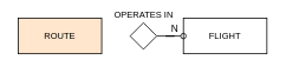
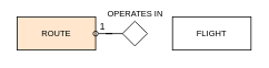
+ <mxCell id="4" style="edgeStyle=orthogonalEdgeStyle;rounded=0;orthogonalLoop=1;jettySize=auto;html=1;endArrow=oval;endFill=0;" parent="1" source="8" target="2" edge="1"><mxGeometry relative="1" as="geometry" /></mxCell>
+ <mxCell id="5" value="1" style="edgeLabel;html=1;align=center;verticalAlign=bottom;resizable=0;points=[];labelPosition=center;verticalLabelPosition=top;labelBackgroundColor=none;" parent="4" vertex="1" connectable="0"><mxGeometry x="-0.513" y="-1" relative="1" as="geometry"><mxPoint x="-13" y="1" as="offset" /></mxGeometry></mxCell>
- <mxCell id="6" style="edgeStyle=orthogonalEdgeStyle;rounded=0;orthogonalLoop=1;jettySize=auto;html=1;endArrow=oval;endFill=0;entryX=0;entryY=0.5;entryDx=0;entryDy=0;" parent="1" source="8" target="3" edge="1"><mxGeometry relative="1" as="geometry"><mxPoint x="373.86" y="280" as="targetPoint" /></mxGeometry></mxCell>
- <mxCell id="7" value="N" style="edgeLabel;html=1;align=center;verticalAlign=bottom;resizable=0;points=[];labelPosition=center;verticalLabelPosition=top;labelBackgroundColor=none;" parent="6" vertex="1" connectable="0"><mxGeometry x="-0.108" y="1" relative="1" as="geometry"><mxPoint x="1" y="-1" as="offset" /></mxGeometry></mxCell>
